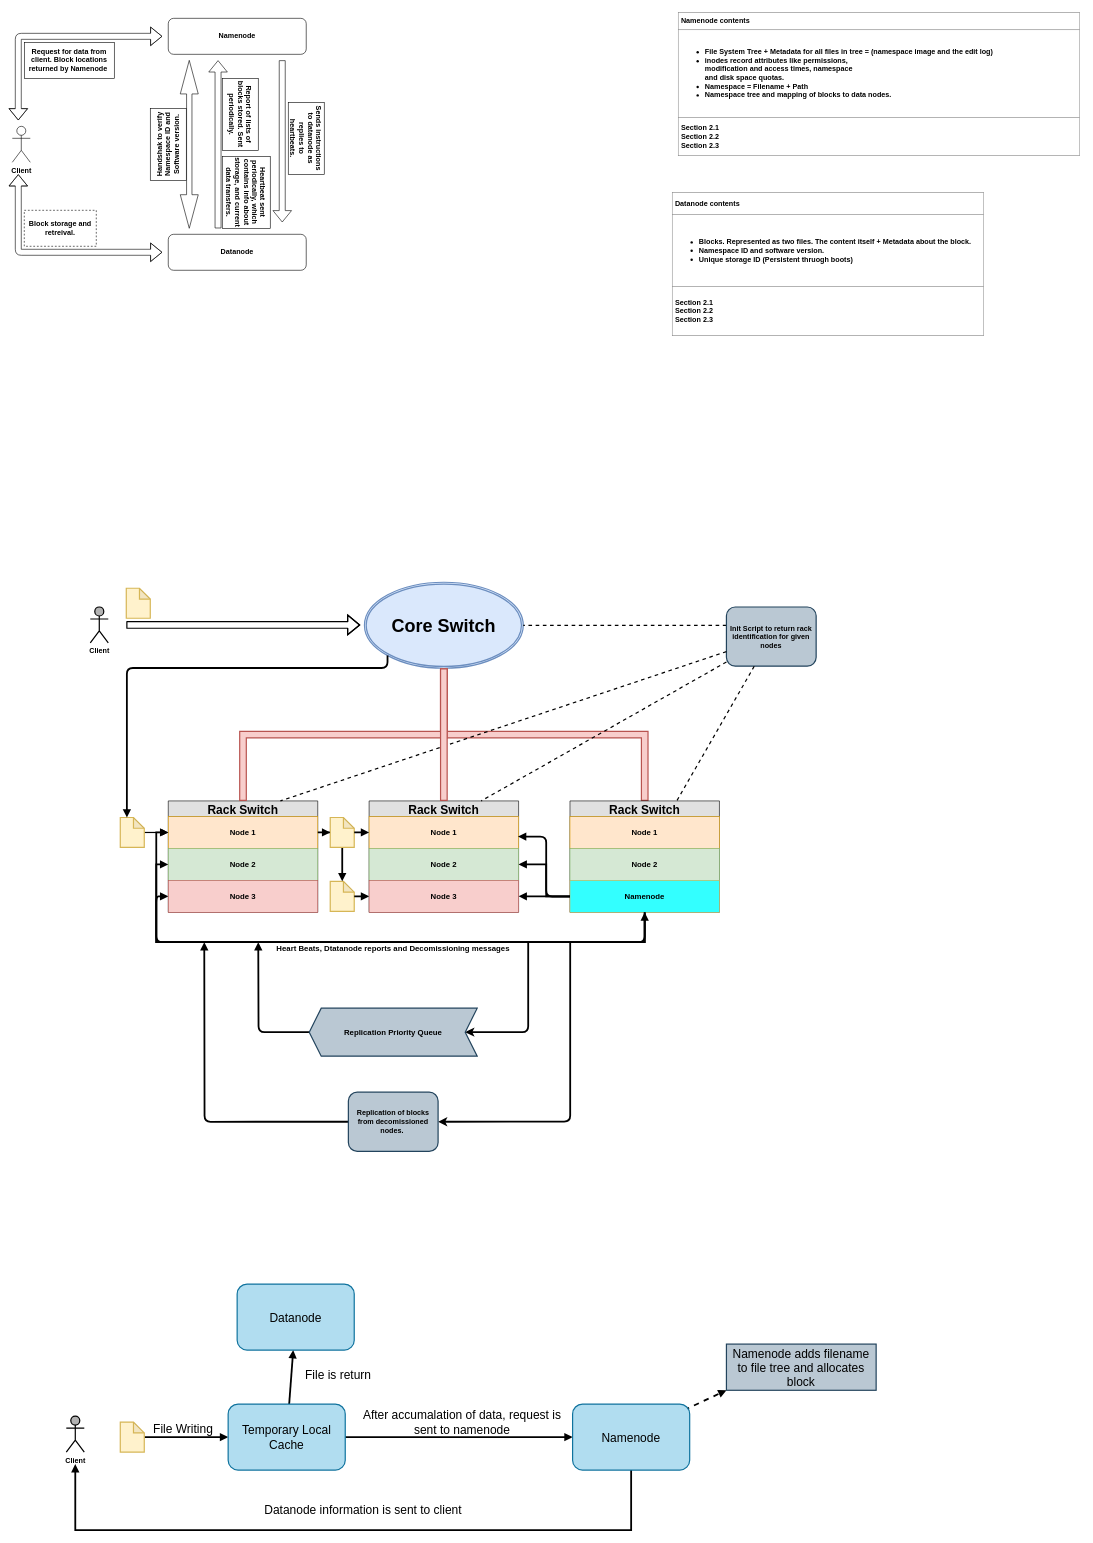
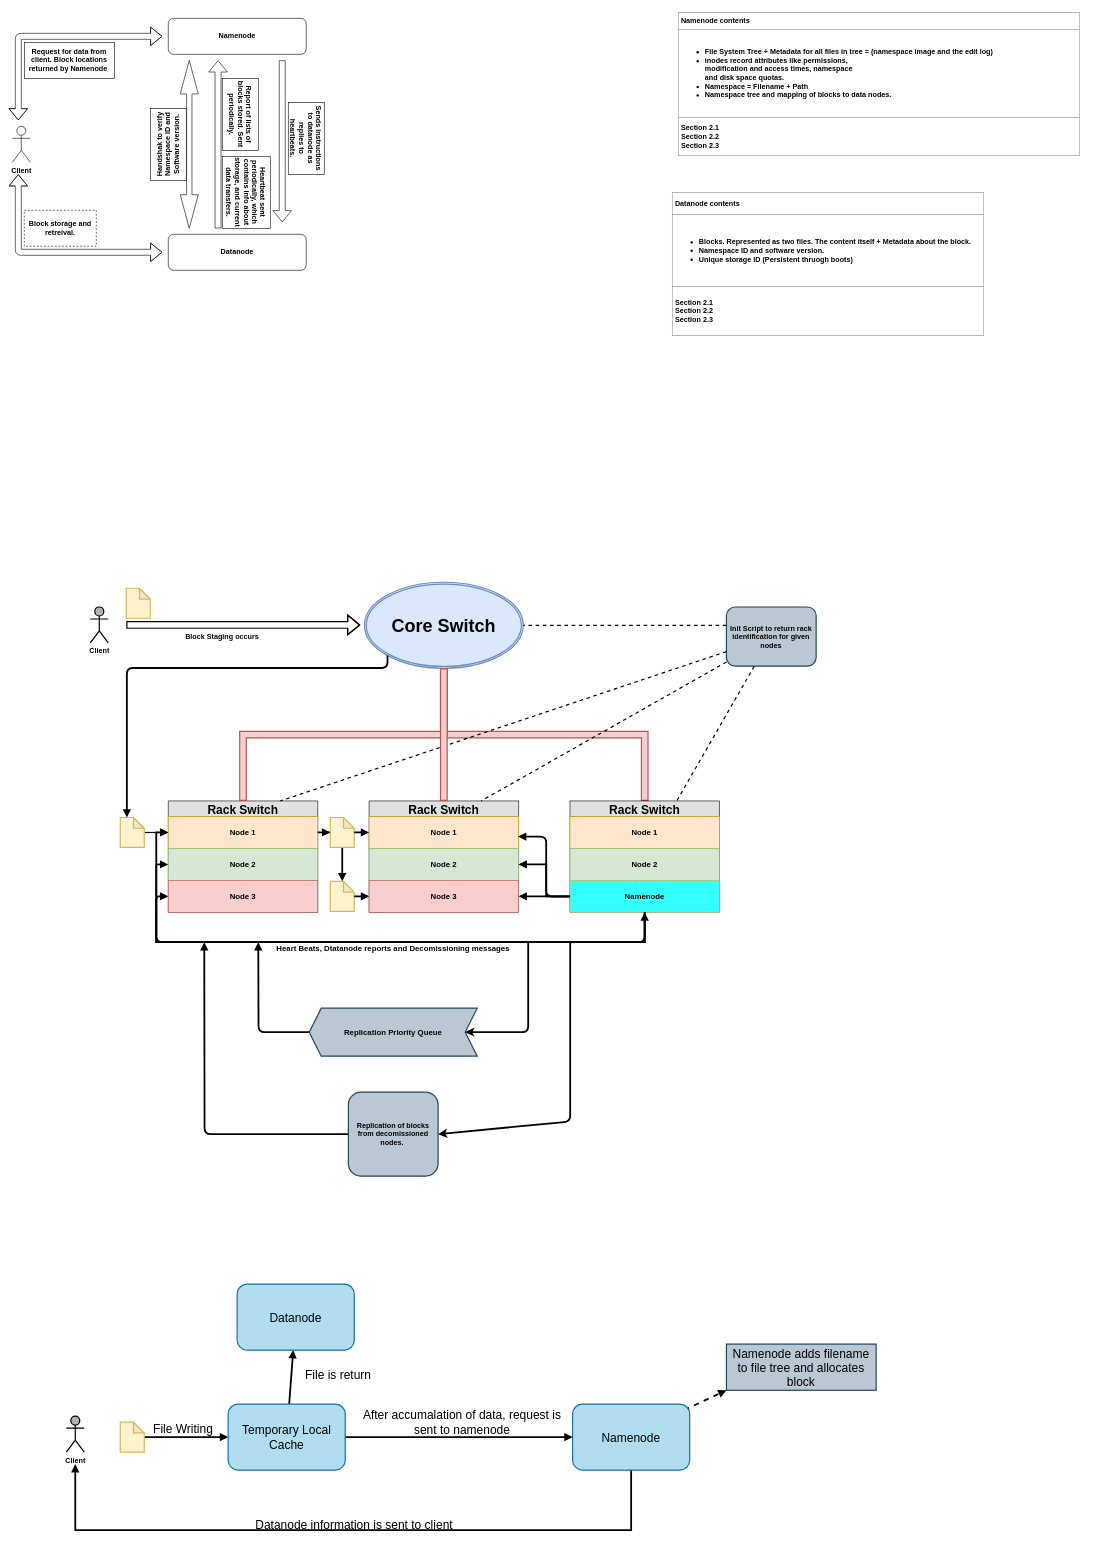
+ <mxCell id="67" value="Block Staging occurs" style="text;html=1;strokeColor=none;fillColor=none;align=center;verticalAlign=middle;whiteSpace=wrap;rounded=0;fontStyle=1" vertex="1" parent="1"><mxGeometry x="300" y="1050.62" width="140" height="20" as="geometry" /></mxCell>
- <mxCell id="66" value="Replication of blocks from decomissioned nodes.&amp;nbsp;" style="rounded=1;whiteSpace=wrap;html=1;strokeWidth=2;fillColor=#bac8d3;strokeColor=#23445d;fontStyle=1" vertex="1" parent="1"><mxGeometry x="580.22" y="1820" width="149.57" height="98.75" as="geometry" /></mxCell>
+ <mxCell id="66" value="Replication of blocks from decomissioned nodes.&amp;nbsp;" style="rounded=1;whiteSpace=wrap;html=1;strokeWidth=2;fillColor=#bac8d3;strokeColor=#23445d;fontStyle=1" vertex="1" parent="1"><mxGeometry x="580.22" y="1820" width="149.57" height="140" as="geometry" /></mxCell>
- <mxCell id="80" value="Datanode information is sent to client" style="text;html=1;strokeColor=none;fillColor=none;align=center;verticalAlign=middle;whiteSpace=wrap;rounded=0;fontSize=20;" vertex="1" parent="1"><mxGeometry x="435" y="2505" width="340" height="20" as="geometry" /></mxCell>
+ <mxCell id="80" value="Datanode information is sent to client" style="text;html=1;strokeColor=none;fillColor=none;align=center;verticalAlign=middle;whiteSpace=wrap;rounded=0;fontSize=20;" vertex="1" parent="1"><mxGeometry x="420" y="2530" width="340" height="20" as="geometry" /></mxCell>
